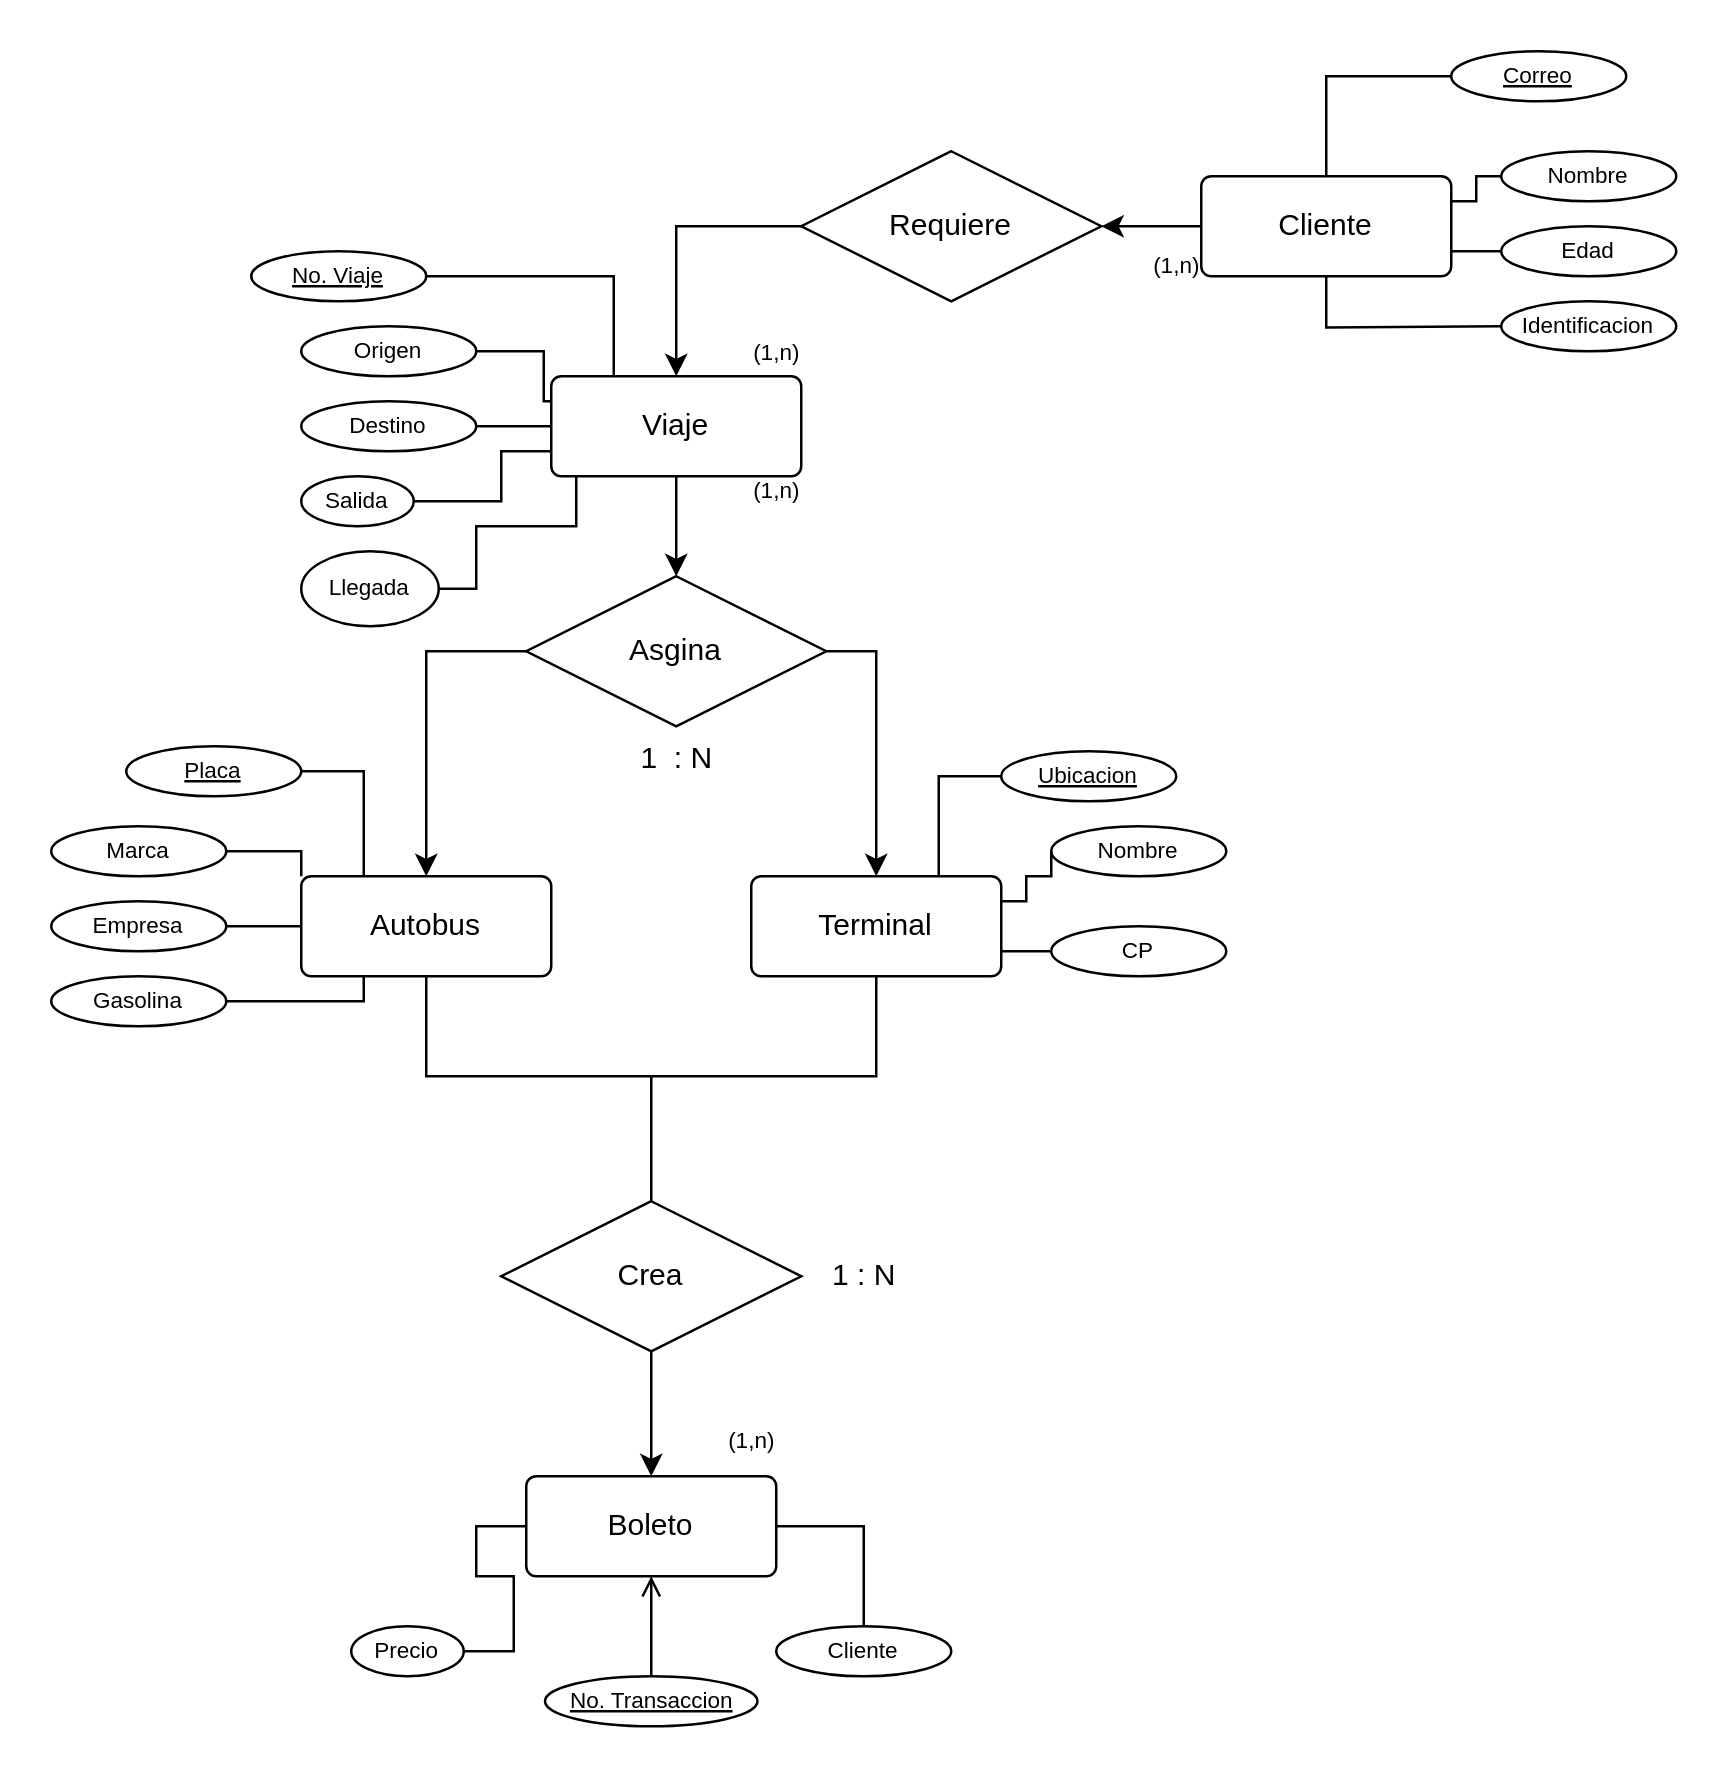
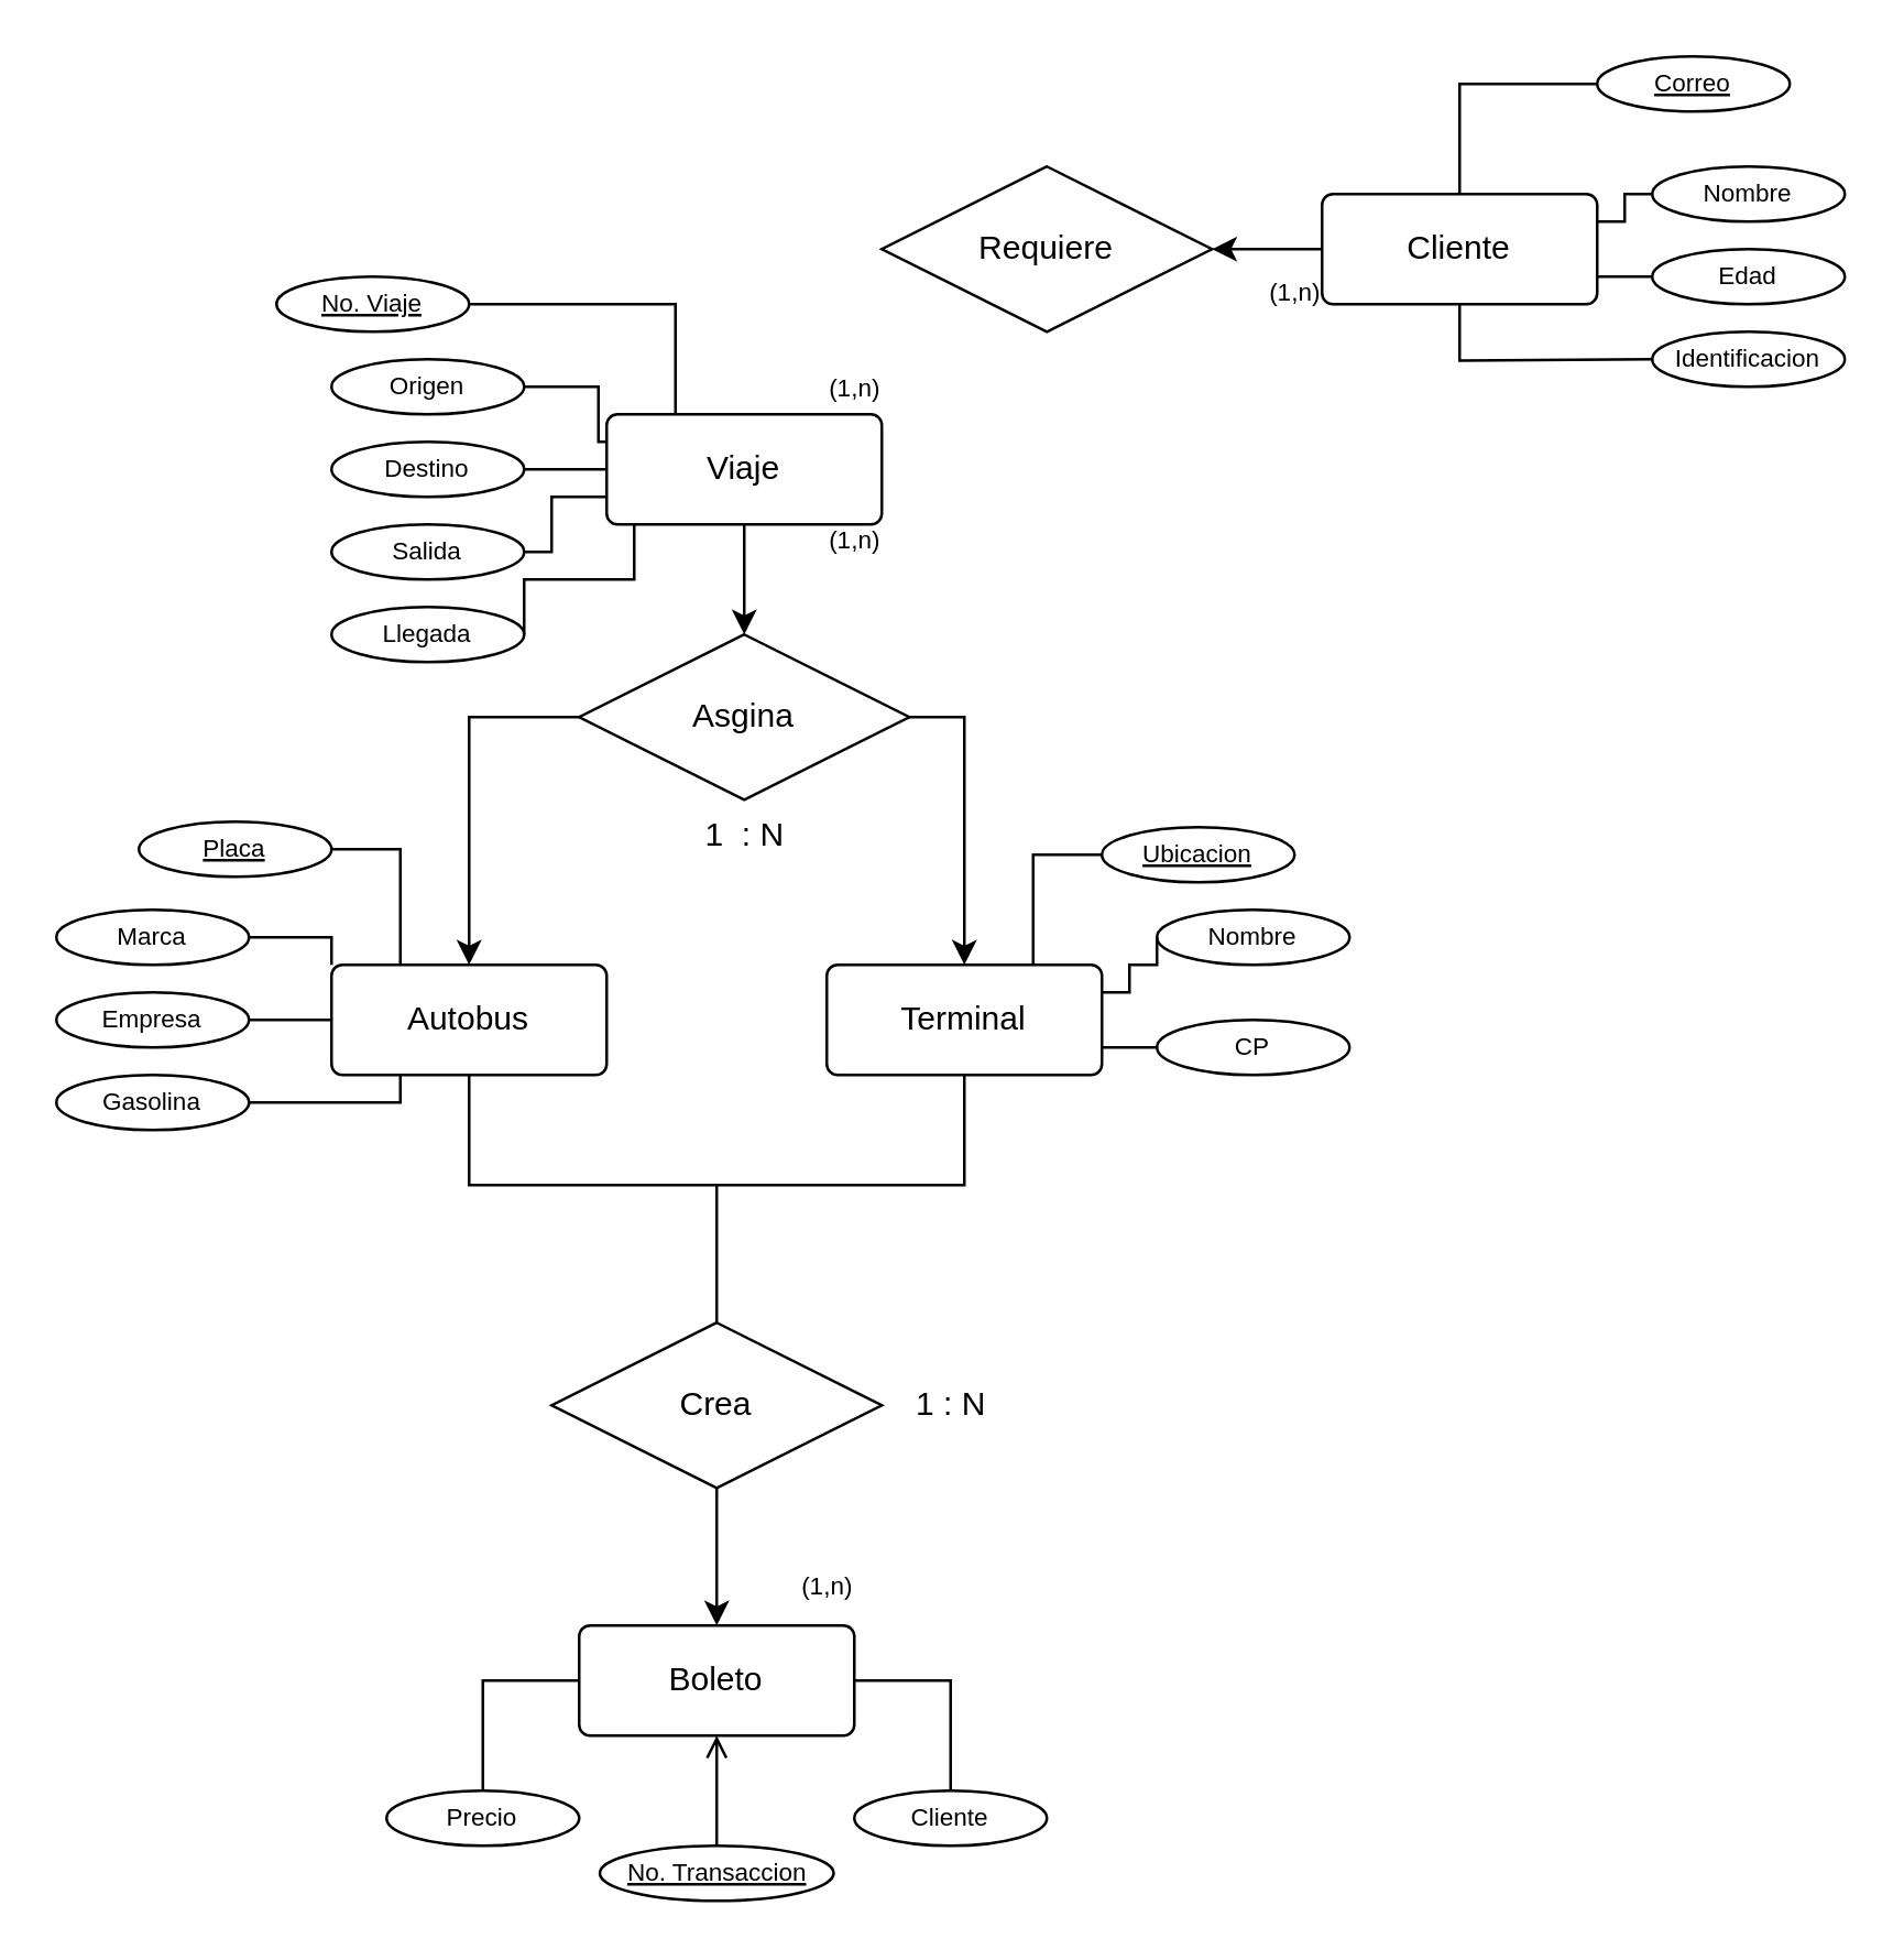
- <mxCell id="11" style="edgeStyle=orthogonalEdgeStyle;rounded=0;orthogonalLoop=1;jettySize=auto;html=1;entryX=0.5;entryY=0;entryDx=0;entryDy=0;strokeColor=#000000;exitX=0;exitY=0.5;exitDx=0;exitDy=0;" edge="1" parent="1" source="12" target="8"><mxGeometry relative="1" as="geometry" /></mxCell>
- <mxCell id="27" value="Salida" style="ellipse;align=center;fontStyle=0;fontSize=9;whiteSpace=wrap;html=1;" vertex="1" parent="1"><mxGeometry x="120" y="190" width="45" height="20" as="geometry" /></mxCell>
+ <mxCell id="27" value="Salida" style="ellipse;align=center;fontStyle=0;fontSize=9;whiteSpace=wrap;html=1;" vertex="1" parent="1"><mxGeometry x="120" y="190" width="70" height="20" as="geometry" /></mxCell>
- <mxCell id="32" value="Llegada" style="ellipse;align=center;fontStyle=0;fontSize=9;whiteSpace=wrap;html=1;" vertex="1" parent="1"><mxGeometry x="120" y="220" width="55" height="30" as="geometry" /></mxCell>
+ <mxCell id="32" value="Llegada" style="ellipse;align=center;fontStyle=0;fontSize=9;whiteSpace=wrap;html=1;" vertex="1" parent="1"><mxGeometry x="120" y="220" width="70" height="20" as="geometry" /></mxCell>
- <mxCell id="58" value="Precio" style="ellipse;align=center;fontStyle=0;fontSize=9;whiteSpace=wrap;html=1;" vertex="1" parent="1"><mxGeometry x="140" y="650" width="45" height="20" as="geometry" /></mxCell>
+ <mxCell id="58" value="Precio" style="ellipse;align=center;fontStyle=0;fontSize=9;whiteSpace=wrap;html=1;" vertex="1" parent="1"><mxGeometry x="140" y="650" width="70" height="20" as="geometry" /></mxCell>
